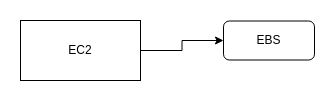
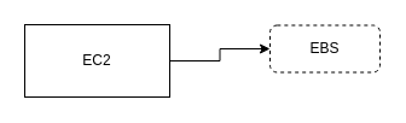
- <mxCell id="4" value="EBS" style="rounded=1;whiteSpace=wrap;html=1;" vertex="1" parent="1"><mxGeometry x="223" y="20.5" width="91" height="39" as="geometry" /></mxCell>
+ <mxCell id="4" value="EBS" style="rounded=1;whiteSpace=wrap;html=1;dashed=1;" vertex="1" parent="1"><mxGeometry x="223" y="20.5" width="91" height="39" as="geometry" /></mxCell>
